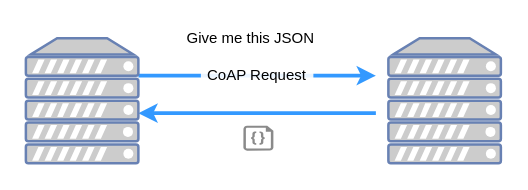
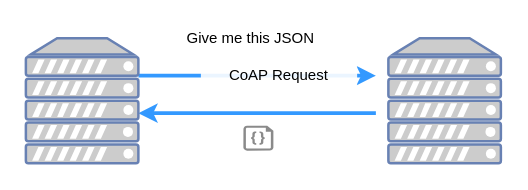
- <mxCell id="6" value="CoAP Request" style="text;html=1;align=center;verticalAlign=middle;whiteSpace=wrap;rounded=0;fillColor=#ffffff;opacity=90;" vertex="1" parent="1"><mxGeometry x="160" y="50" width="90" height="20" as="geometry" /></mxCell>
+ <mxCell id="6" value="CoAP Request" style="text;html=1;align=center;verticalAlign=middle;whiteSpace=wrap;rounded=0;fillColor=#ffffff;opacity=90;" vertex="1" parent="1"><mxGeometry x="160" y="50" width="125" height="20" as="geometry" /></mxCell>
